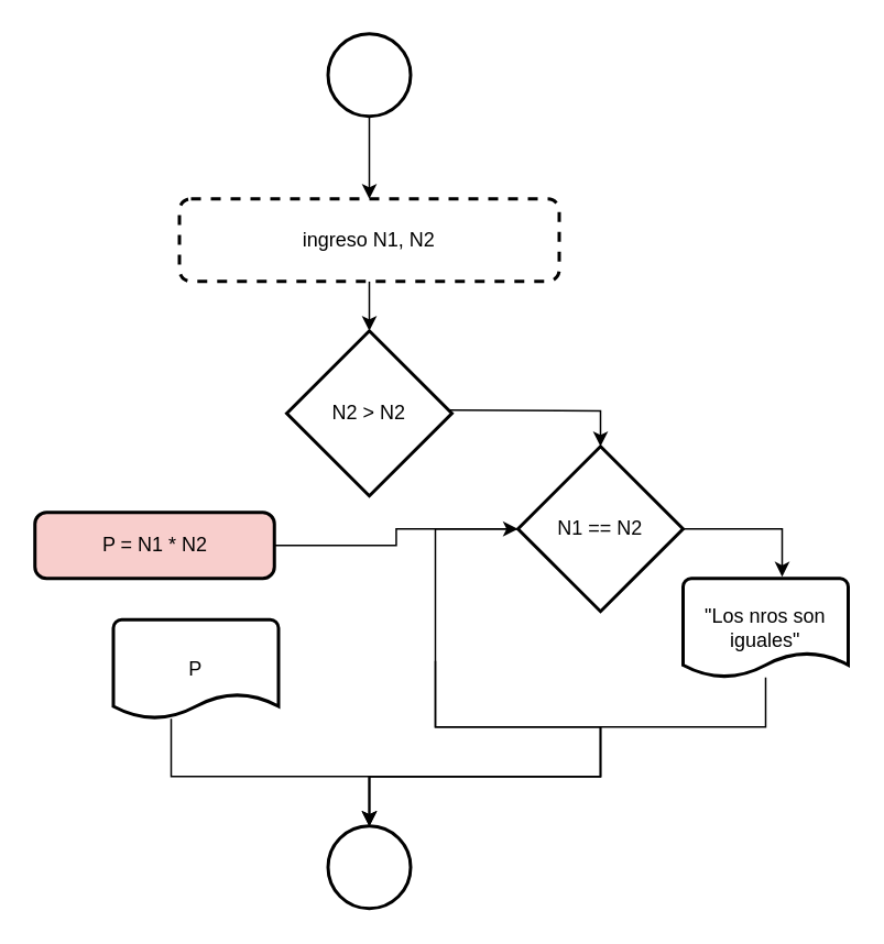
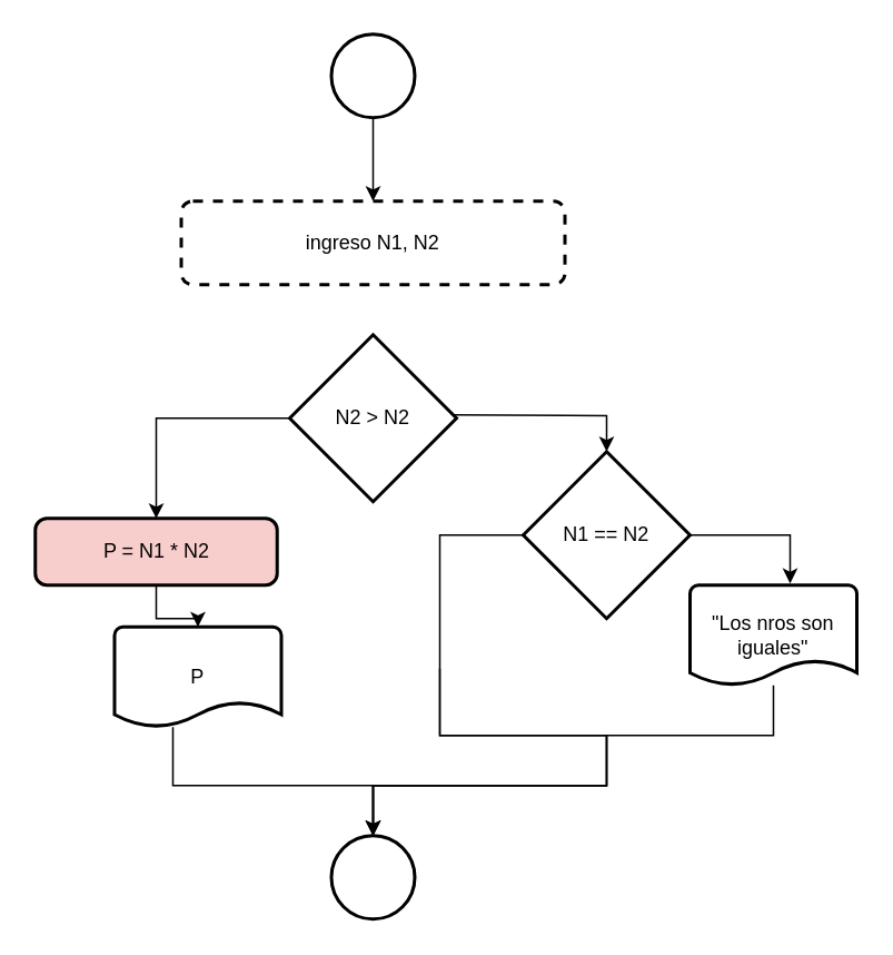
- <mxCell id="5" style="edgeStyle=orthogonalEdgeStyle;rounded=0;orthogonalLoop=1;jettySize=auto;html=1;" parent="1" source="6" target="9" edge="1"><mxGeometry relative="1" as="geometry" /></mxCell>
+ <mxCell id="8" style="edgeStyle=orthogonalEdgeStyle;rounded=0;orthogonalLoop=1;jettySize=auto;html=1;entryX=0.5;entryY=0;entryDx=0;entryDy=0;exitX=0;exitY=0.5;exitDx=0;exitDy=0;exitPerimeter=0;" parent="1" source="9" target="19" edge="1"><mxGeometry relative="1" as="geometry"><mxPoint x="-7" y="250" as="sourcePoint" /></mxGeometry></mxCell>
- <mxCell id="18" style="edgeStyle=orthogonalEdgeStyle;rounded=0;orthogonalLoop=1;jettySize=auto;html=1;" parent="1" source="19" target="14" edge="1"><mxGeometry relative="1" as="geometry" /></mxCell>
+ <mxCell id="18" style="edgeStyle=orthogonalEdgeStyle;rounded=0;orthogonalLoop=1;jettySize=auto;html=1;entryX=0.5;entryY=0;entryDx=0;entryDy=0;entryPerimeter=0;" parent="1" source="19" target="11" edge="1"><mxGeometry relative="1" as="geometry" /></mxCell>
